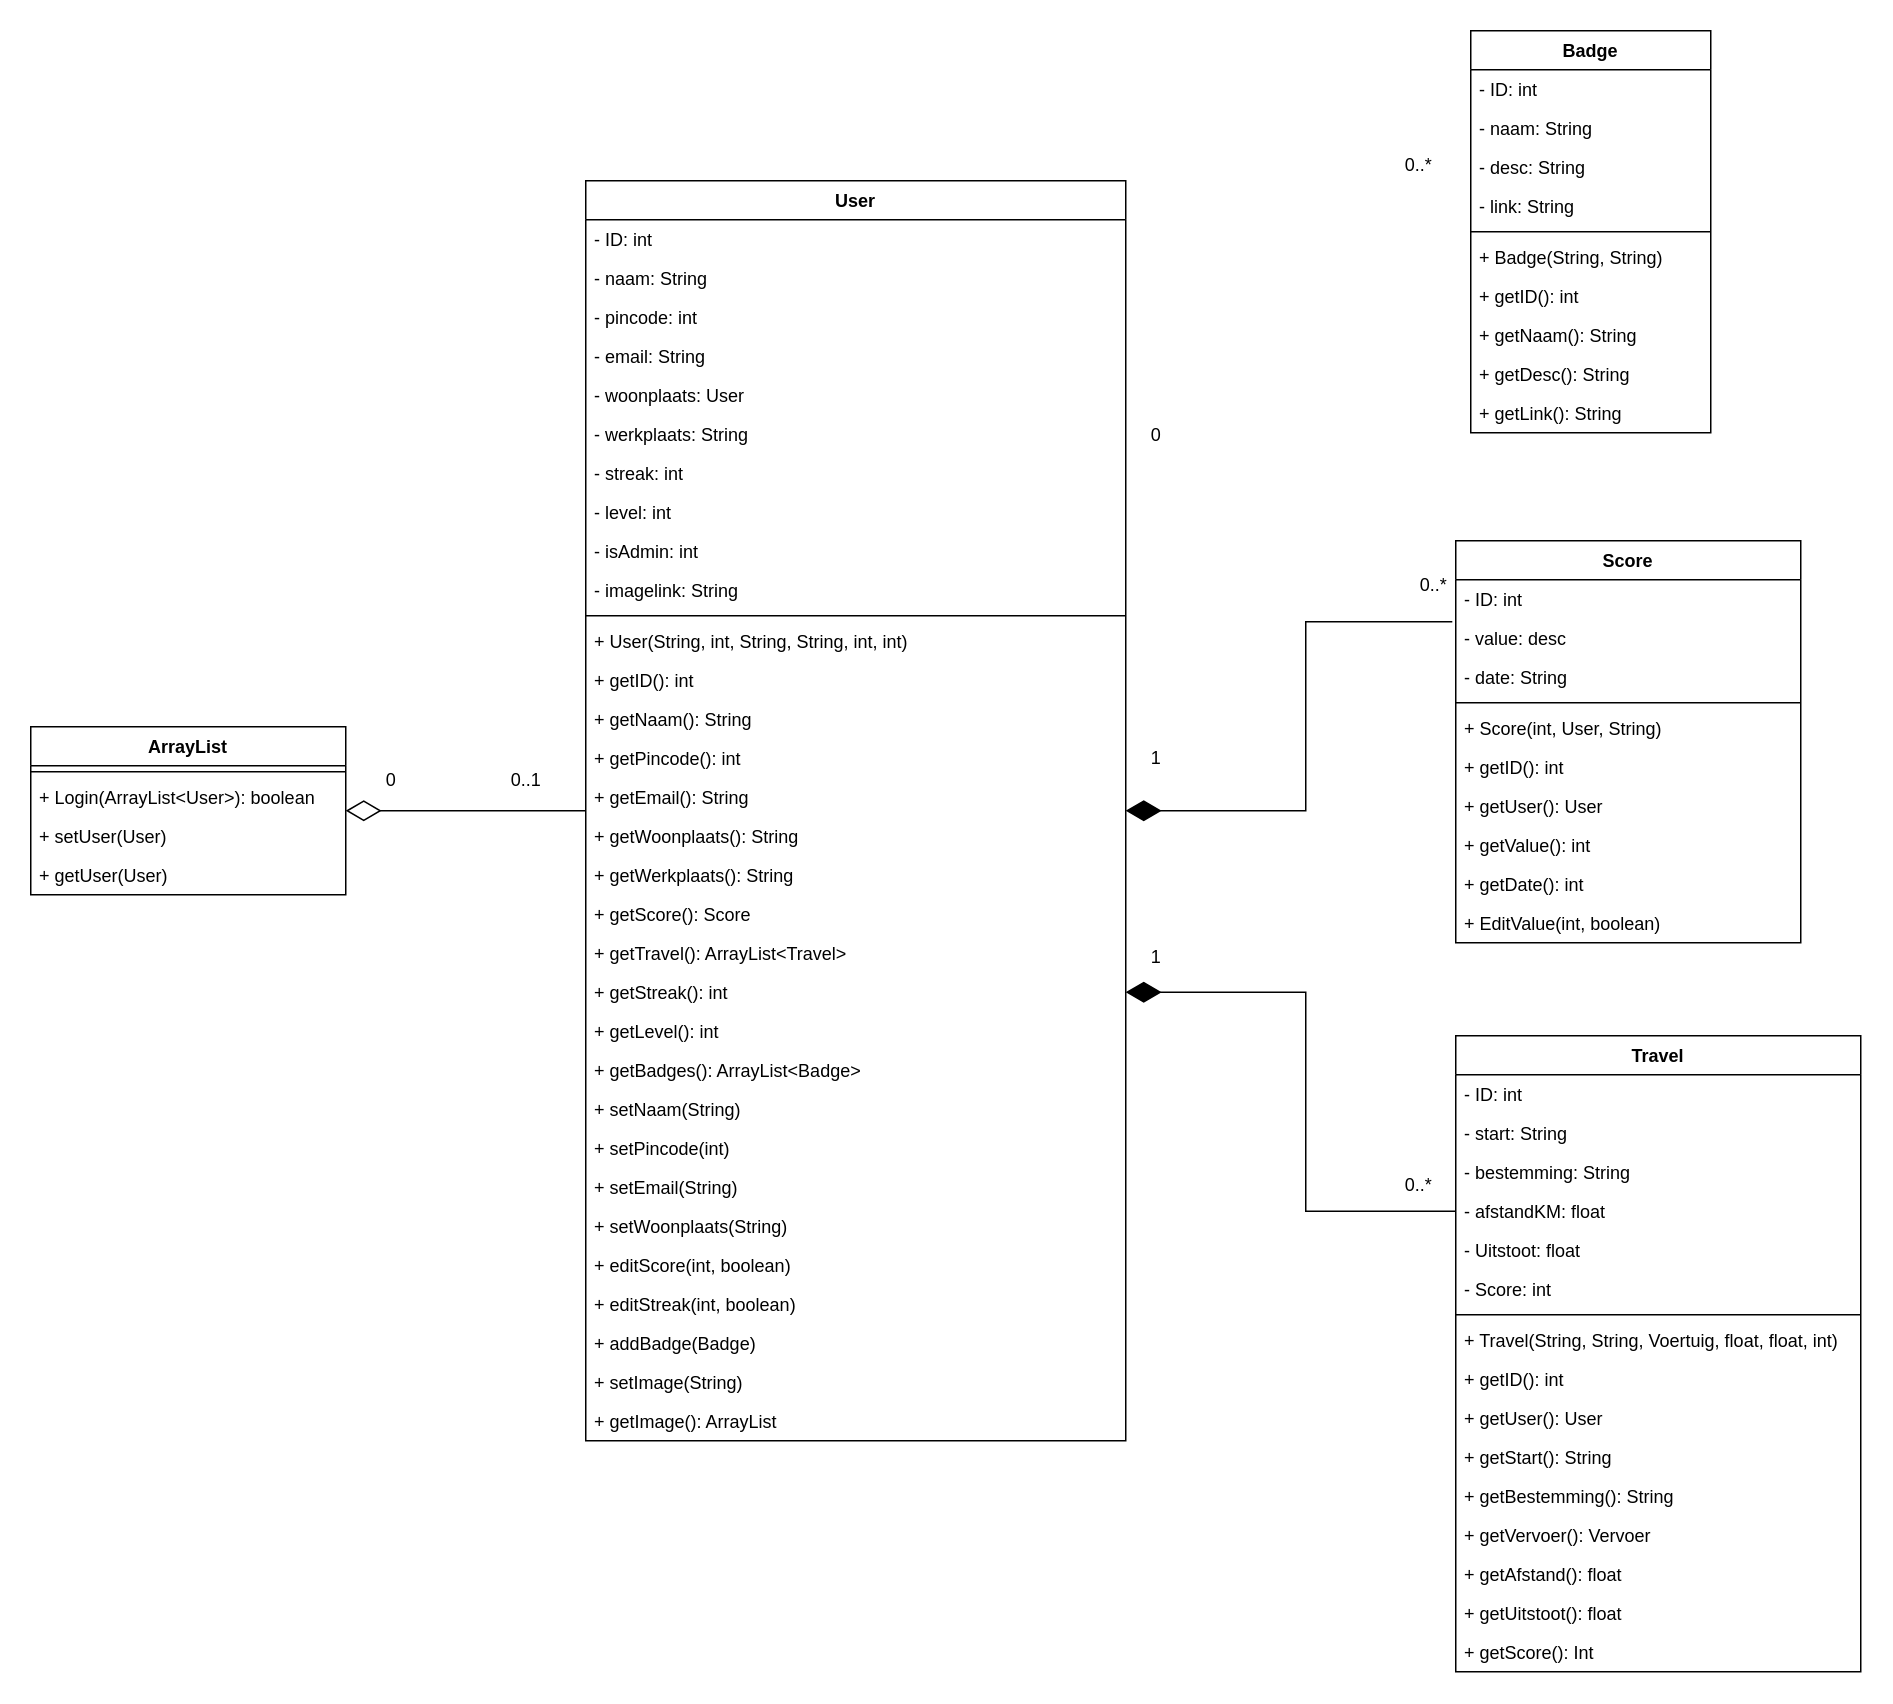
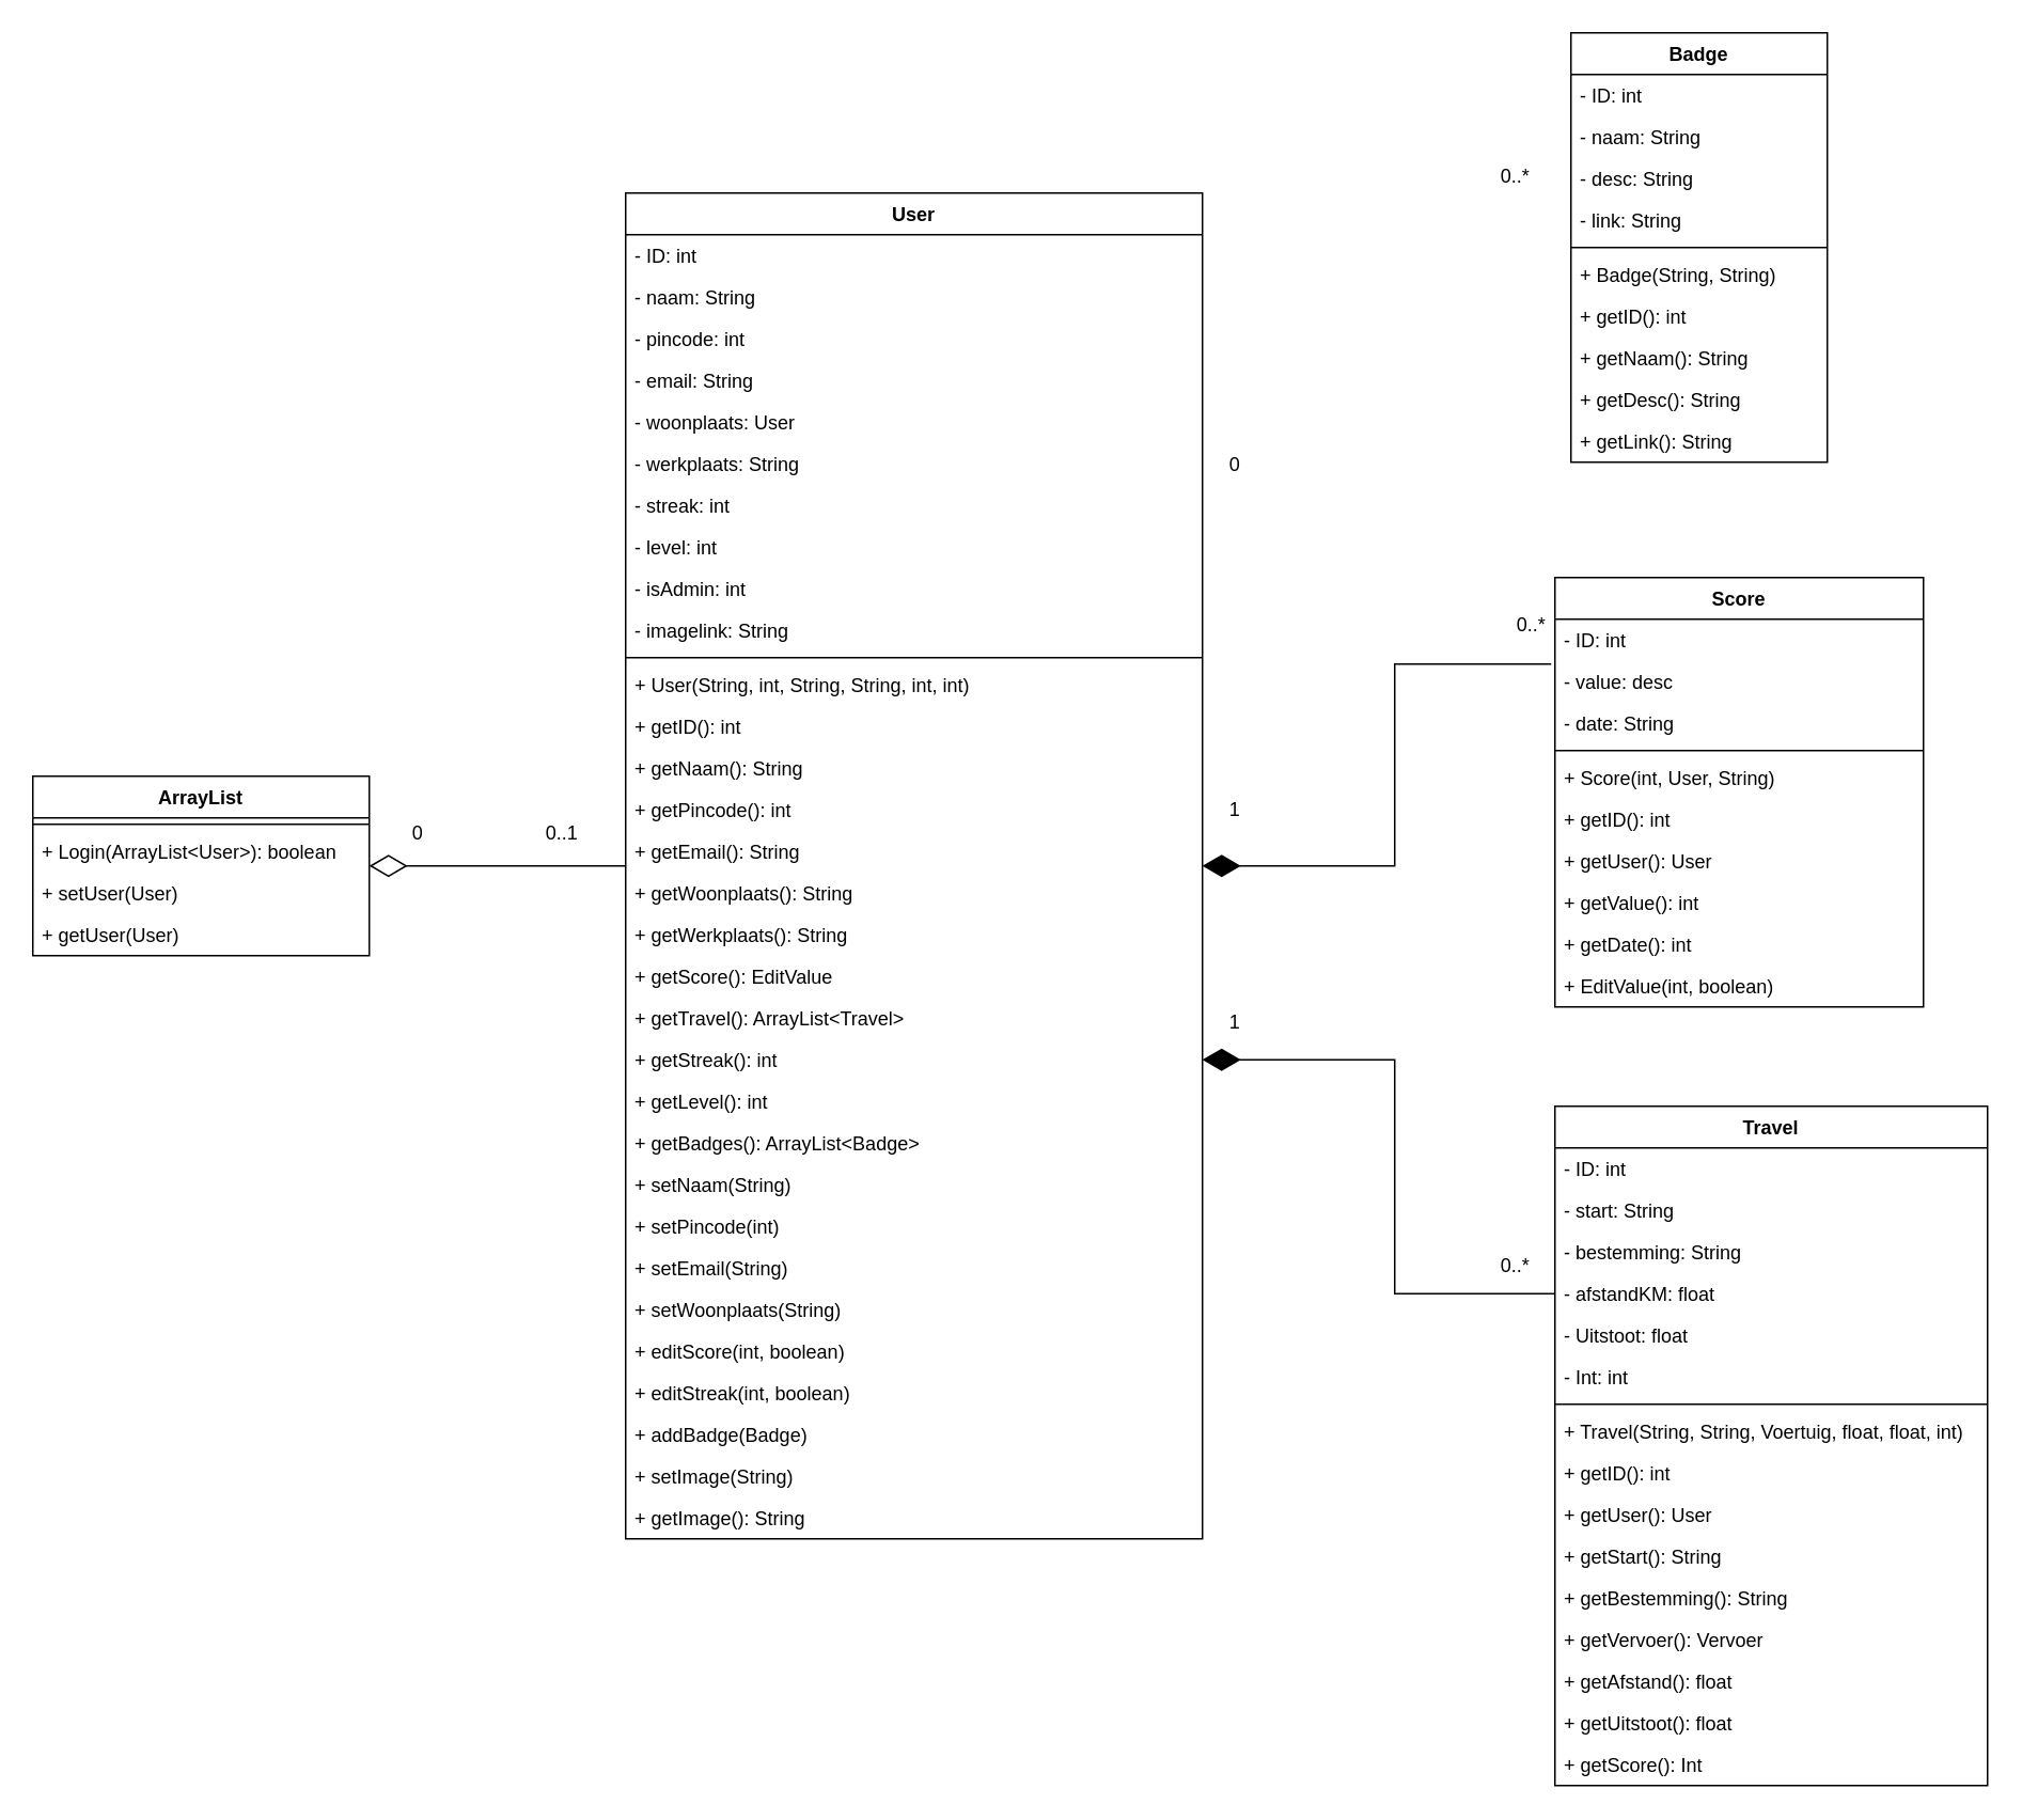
- <mxCell id="22" value="+ getScore(): Score" style="text;strokeColor=none;fillColor=none;align=left;verticalAlign=top;spacingLeft=4;spacingRight=4;overflow=hidden;rotatable=0;points=[[0,0.5],[1,0.5]];portConstraint=eastwest;" parent="3" vertex="1"><mxGeometry y="476" width="360" height="26" as="geometry" /></mxCell>
+ <mxCell id="22" value="+ getScore(): EditValue" style="text;strokeColor=none;fillColor=none;align=left;verticalAlign=top;spacingLeft=4;spacingRight=4;overflow=hidden;rotatable=0;points=[[0,0.5],[1,0.5]];portConstraint=eastwest;" parent="3" vertex="1"><mxGeometry y="476" width="360" height="26" as="geometry" /></mxCell>
- <mxCell id="68" value="- Score: int" style="text;strokeColor=none;fillColor=none;align=left;verticalAlign=top;spacingLeft=4;spacingRight=4;overflow=hidden;rotatable=0;points=[[0,0.5],[1,0.5]];portConstraint=eastwest;" parent="62" vertex="1"><mxGeometry y="156" width="270" height="26" as="geometry" /></mxCell>
+ <mxCell id="68" value="- Int: int" style="text;strokeColor=none;fillColor=none;align=left;verticalAlign=top;spacingLeft=4;spacingRight=4;overflow=hidden;rotatable=0;points=[[0,0.5],[1,0.5]];portConstraint=eastwest;" parent="62" vertex="1"><mxGeometry y="156" width="270" height="26" as="geometry" /></mxCell>
- <mxCell id="35" value="+ getImage(): ArrayList" style="text;strokeColor=none;fillColor=none;align=left;verticalAlign=top;spacingLeft=4;spacingRight=4;overflow=hidden;rotatable=0;points=[[0,0.5],[1,0.5]];portConstraint=eastwest;" vertex="1" parent="3"><mxGeometry y="814" width="360" height="26" as="geometry" /></mxCell>
+ <mxCell id="35" value="+ getImage(): String" style="text;strokeColor=none;fillColor=none;align=left;verticalAlign=top;spacingLeft=4;spacingRight=4;overflow=hidden;rotatable=0;points=[[0,0.5],[1,0.5]];portConstraint=eastwest;" vertex="1" parent="3"><mxGeometry y="814" width="360" height="26" as="geometry" /></mxCell>
